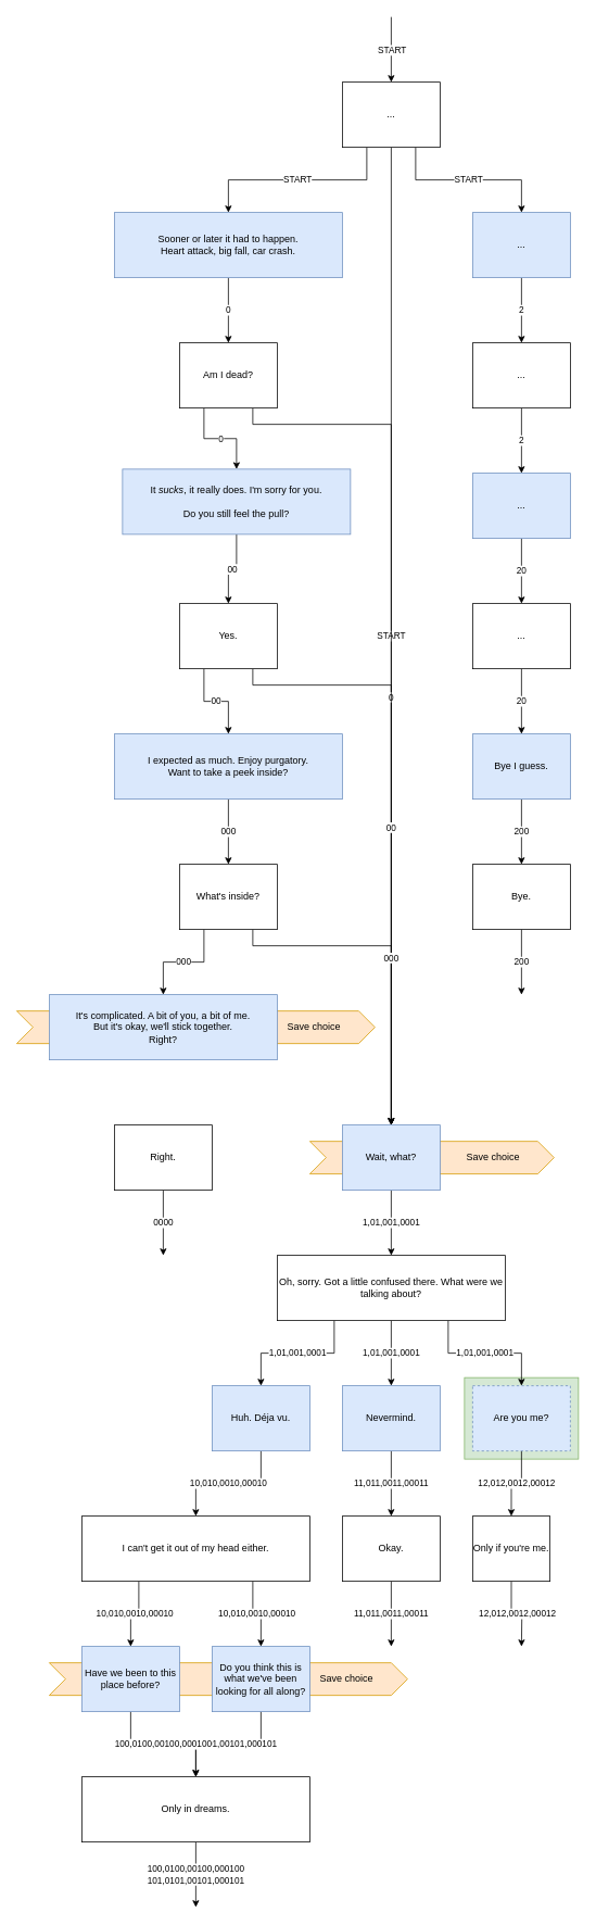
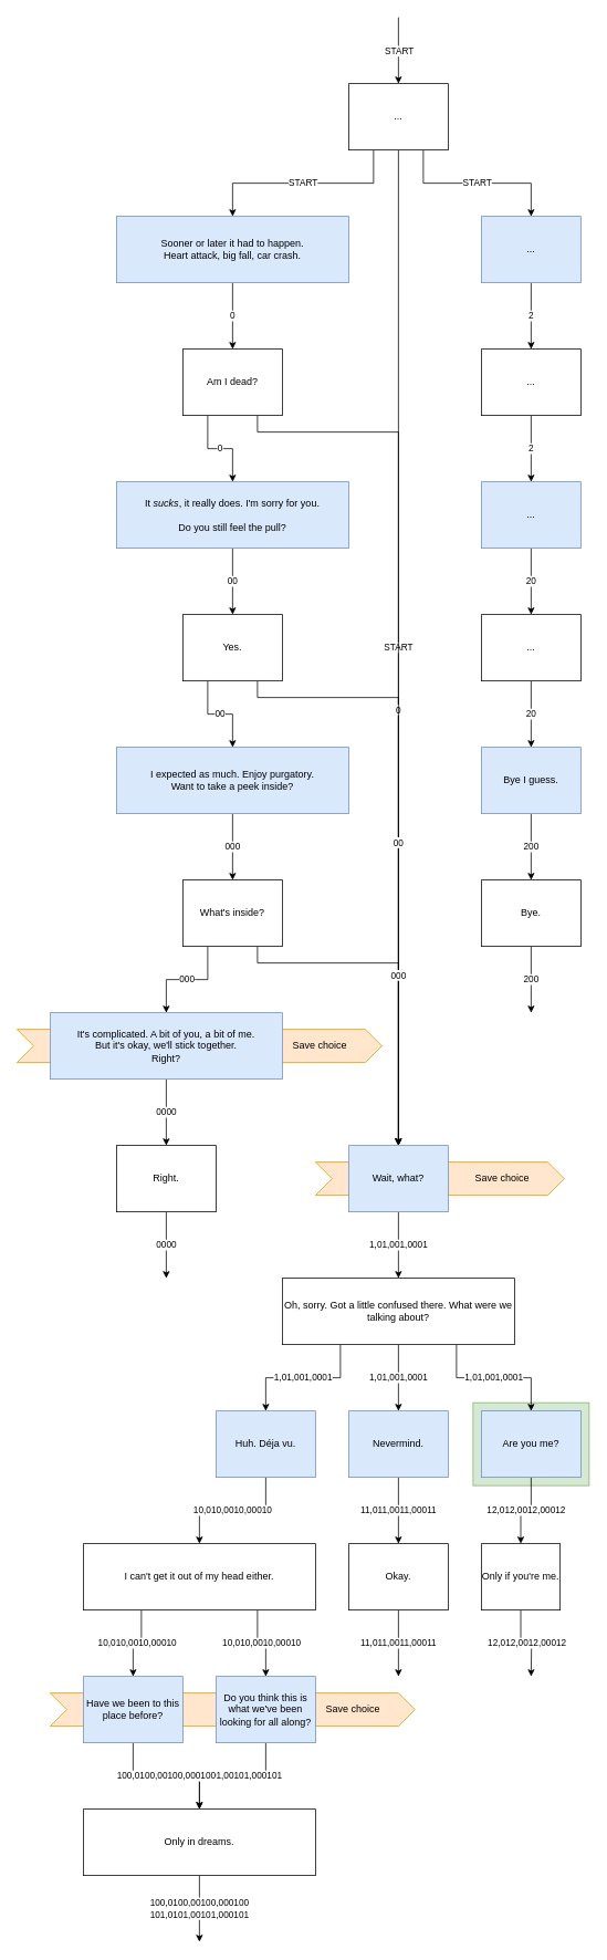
- <mxCell id="21" value="It &lt;i&gt;sucks&lt;/i&gt;, it really does. I'm sorry for you.&lt;br&gt;&lt;br&gt;Do you still feel the pull?" style="rounded=0;whiteSpace=wrap;html=1;fillColor=#dae8fc;strokeColor=#6c8ebf;" parent="1" vertex="1"><mxGeometry x="150" y="575" width="280" height="80" as="geometry" /></mxCell>
+ <mxCell id="21" value="It &lt;i&gt;sucks&lt;/i&gt;, it really does. I'm sorry for you.&lt;br&gt;&lt;br&gt;Do you still feel the pull?" style="rounded=0;whiteSpace=wrap;html=1;fillColor=#dae8fc;strokeColor=#6c8ebf;" parent="1" vertex="1"><mxGeometry x="140" y="580" width="280" height="80" as="geometry" /></mxCell>
+ <mxCell id="40" value="0000" style="edgeStyle=orthogonalEdgeStyle;rounded=0;orthogonalLoop=1;jettySize=auto;html=1;exitX=0.5;exitY=1;exitDx=0;exitDy=0;entryX=0.5;entryY=0;entryDx=0;entryDy=0;" parent="1" source="41" target="43" edge="1"><mxGeometry relative="1" as="geometry" /></mxCell>
- <mxCell id="53" value="Are you me?" style="rounded=0;whiteSpace=wrap;html=1;fillColor=#dae8fc;strokeColor=#6c8ebf;dashed=1;" parent="1" vertex="1"><mxGeometry x="580" y="1700" width="120" height="80" as="geometry" /></mxCell>
+ <mxCell id="53" value="Are you me?" style="rounded=0;whiteSpace=wrap;html=1;fillColor=#dae8fc;strokeColor=#6c8ebf;" parent="1" vertex="1"><mxGeometry x="580" y="1700" width="120" height="80" as="geometry" /></mxCell>
